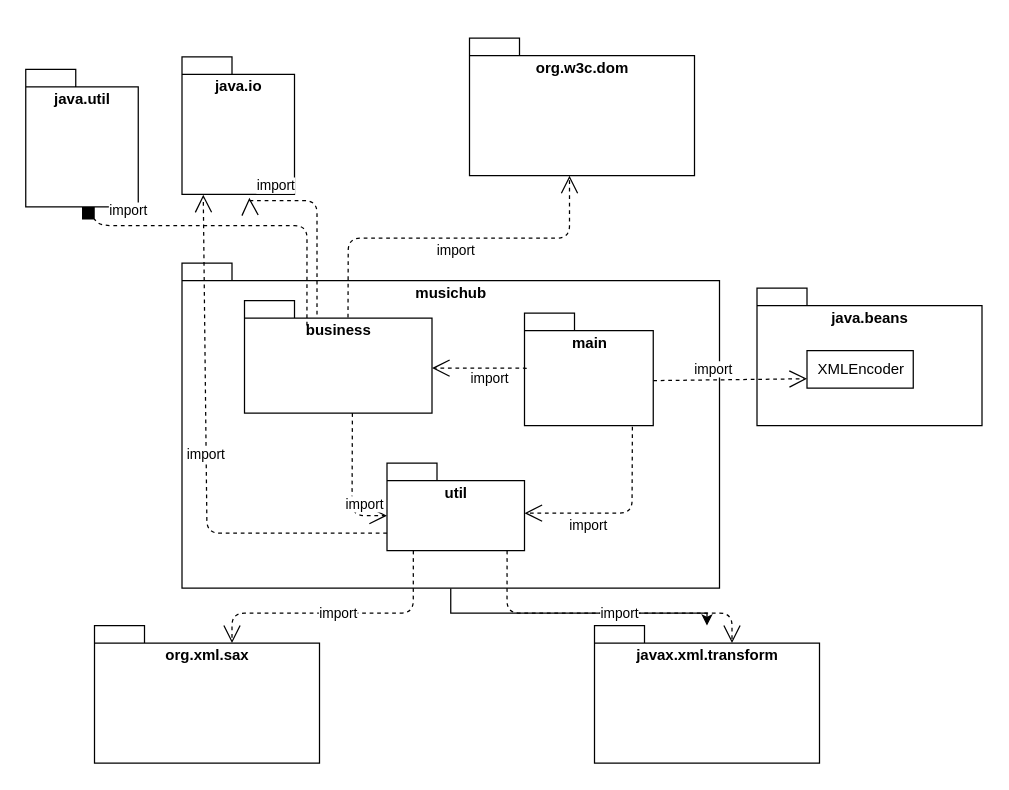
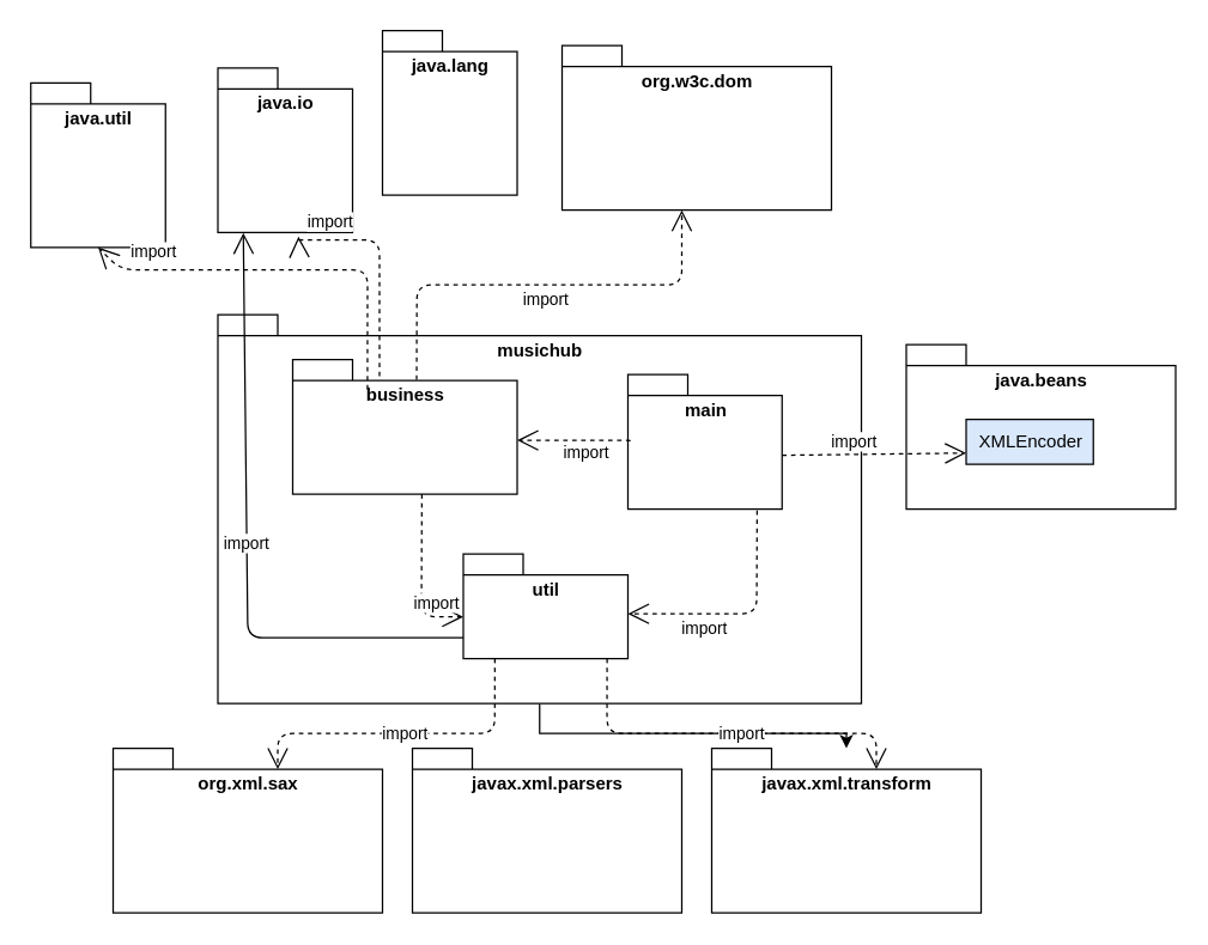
+ <mxCell id="13" value="java.lang" style="shape=folder;fontStyle=1;spacingTop=10;tabWidth=40;tabHeight=14;tabPosition=left;html=1;align=center;verticalAlign=top;" vertex="1" parent="1"><mxGeometry x="255" y="20" width="90" height="110" as="geometry" /></mxCell>
- <mxCell id="16" value="import" style="endArrow=diamond;endSize=12;dashed=1;html=1;entryX=0.5;entryY=1;entryDx=0;entryDy=0;entryPerimeter=0;exitX=0.333;exitY=0.222;exitDx=0;exitDy=0;exitPerimeter=0;" edge="1" parent="1" source="4" target="15"><mxGeometry x="0.679" y="-12" width="160" relative="1" as="geometry"><mxPoint x="235" y="250" as="sourcePoint" /><mxPoint x="180.91" y="141.64" as="targetPoint" /><Array as="points"><mxPoint x="245" y="180" /><mxPoint x="80" y="180" /></Array><mxPoint as="offset" /></mxGeometry></mxCell>
+ <mxCell id="16" value="import" style="endArrow=open;endSize=12;dashed=1;html=1;entryX=0.5;entryY=1;entryDx=0;entryDy=0;entryPerimeter=0;exitX=0.333;exitY=0.222;exitDx=0;exitDy=0;exitPerimeter=0;" edge="1" parent="1" source="4" target="15"><mxGeometry x="0.679" y="-12" width="160" relative="1" as="geometry"><mxPoint x="235" y="250" as="sourcePoint" /><mxPoint x="180.91" y="141.64" as="targetPoint" /><Array as="points"><mxPoint x="245" y="180" /><mxPoint x="80" y="180" /></Array><mxPoint as="offset" /></mxGeometry></mxCell>
- <mxCell id="25" value="import" style="endArrow=open;endSize=12;dashed=1;html=1;exitX=0;exitY=0;exitDx=0;exitDy=56;exitPerimeter=0;entryX=0.189;entryY=1.002;entryDx=0;entryDy=0;entryPerimeter=0;" edge="1" parent="1" source="6" target="7"><mxGeometry width="160" relative="1" as="geometry"><mxPoint x="373.92" y="522.65" as="sourcePoint" /><mxPoint x="374" y="450" as="targetPoint" /><Array as="points"><mxPoint x="165" y="426" /></Array></mxGeometry></mxCell>
+ <mxCell id="25" value="import" style="endArrow=open;endSize=12;dashed=0;html=1;exitX=0;exitY=0;exitDx=0;exitDy=56;exitPerimeter=0;entryX=0.189;entryY=1.002;entryDx=0;entryDy=0;entryPerimeter=0;" edge="1" parent="1" source="6" target="7"><mxGeometry width="160" relative="1" as="geometry"><mxPoint x="373.92" y="522.65" as="sourcePoint" /><mxPoint x="374" y="450" as="targetPoint" /><Array as="points"><mxPoint x="165" y="426" /></Array></mxGeometry></mxCell>
- <mxCell id="19" value="XMLEncoder" style="html=1;align=center;" vertex="1" parent="1"><mxGeometry x="645" y="280" width="85" height="30" as="geometry" /></mxCell>
+ <mxCell id="19" value="XMLEncoder" style="html=1;align=center;fillColor=#dae8fc;" vertex="1" parent="1"><mxGeometry x="645" y="280" width="85" height="30" as="geometry" /></mxCell>
+ <mxCell id="20" value="javax.xml.parsers" style="shape=folder;fontStyle=1;spacingTop=10;tabWidth=40;tabHeight=14;tabPosition=left;html=1;align=center;verticalAlign=top;" vertex="1" parent="1"><mxGeometry x="275" y="500" width="180" height="110" as="geometry" /></mxCell>
